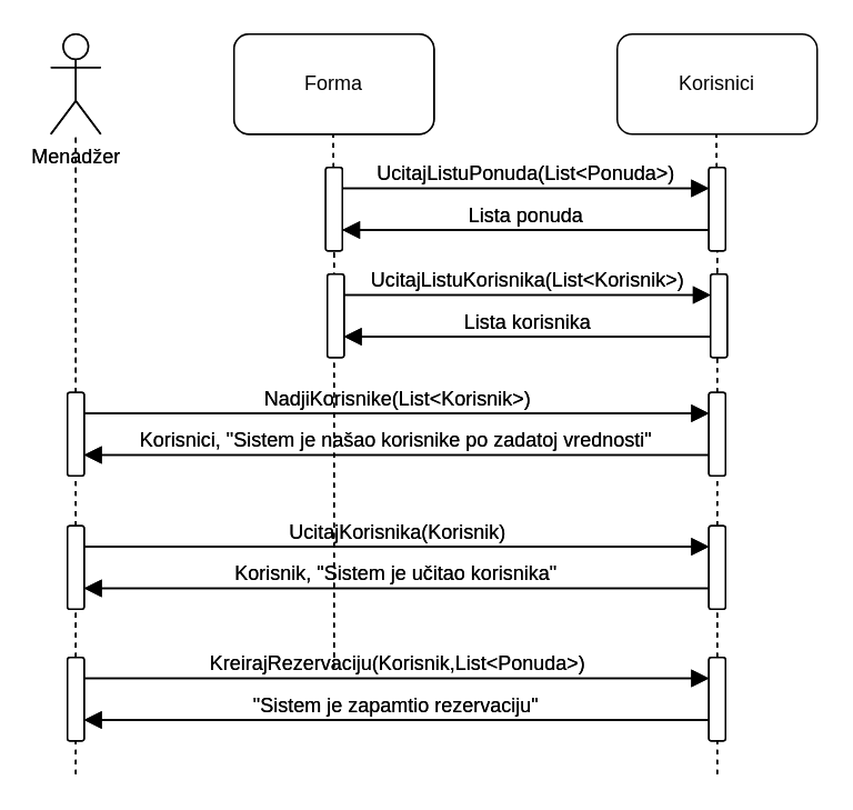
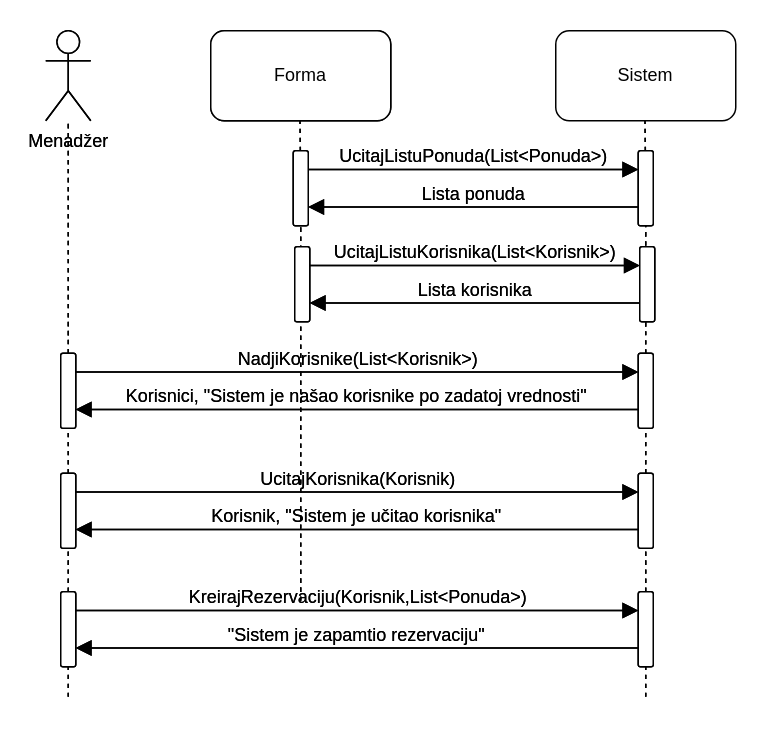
- <mxCell id="5" value="Korisnici" style="rounded=1;whiteSpace=wrap;html=1;" parent="1" vertex="1"><mxGeometry x="370" y="20" width="120" height="60" as="geometry" /></mxCell>
+ <mxCell id="5" value="Sistem" style="rounded=1;whiteSpace=wrap;html=1;" parent="1" vertex="1"><mxGeometry x="370" y="20" width="120" height="60" as="geometry" /></mxCell>
